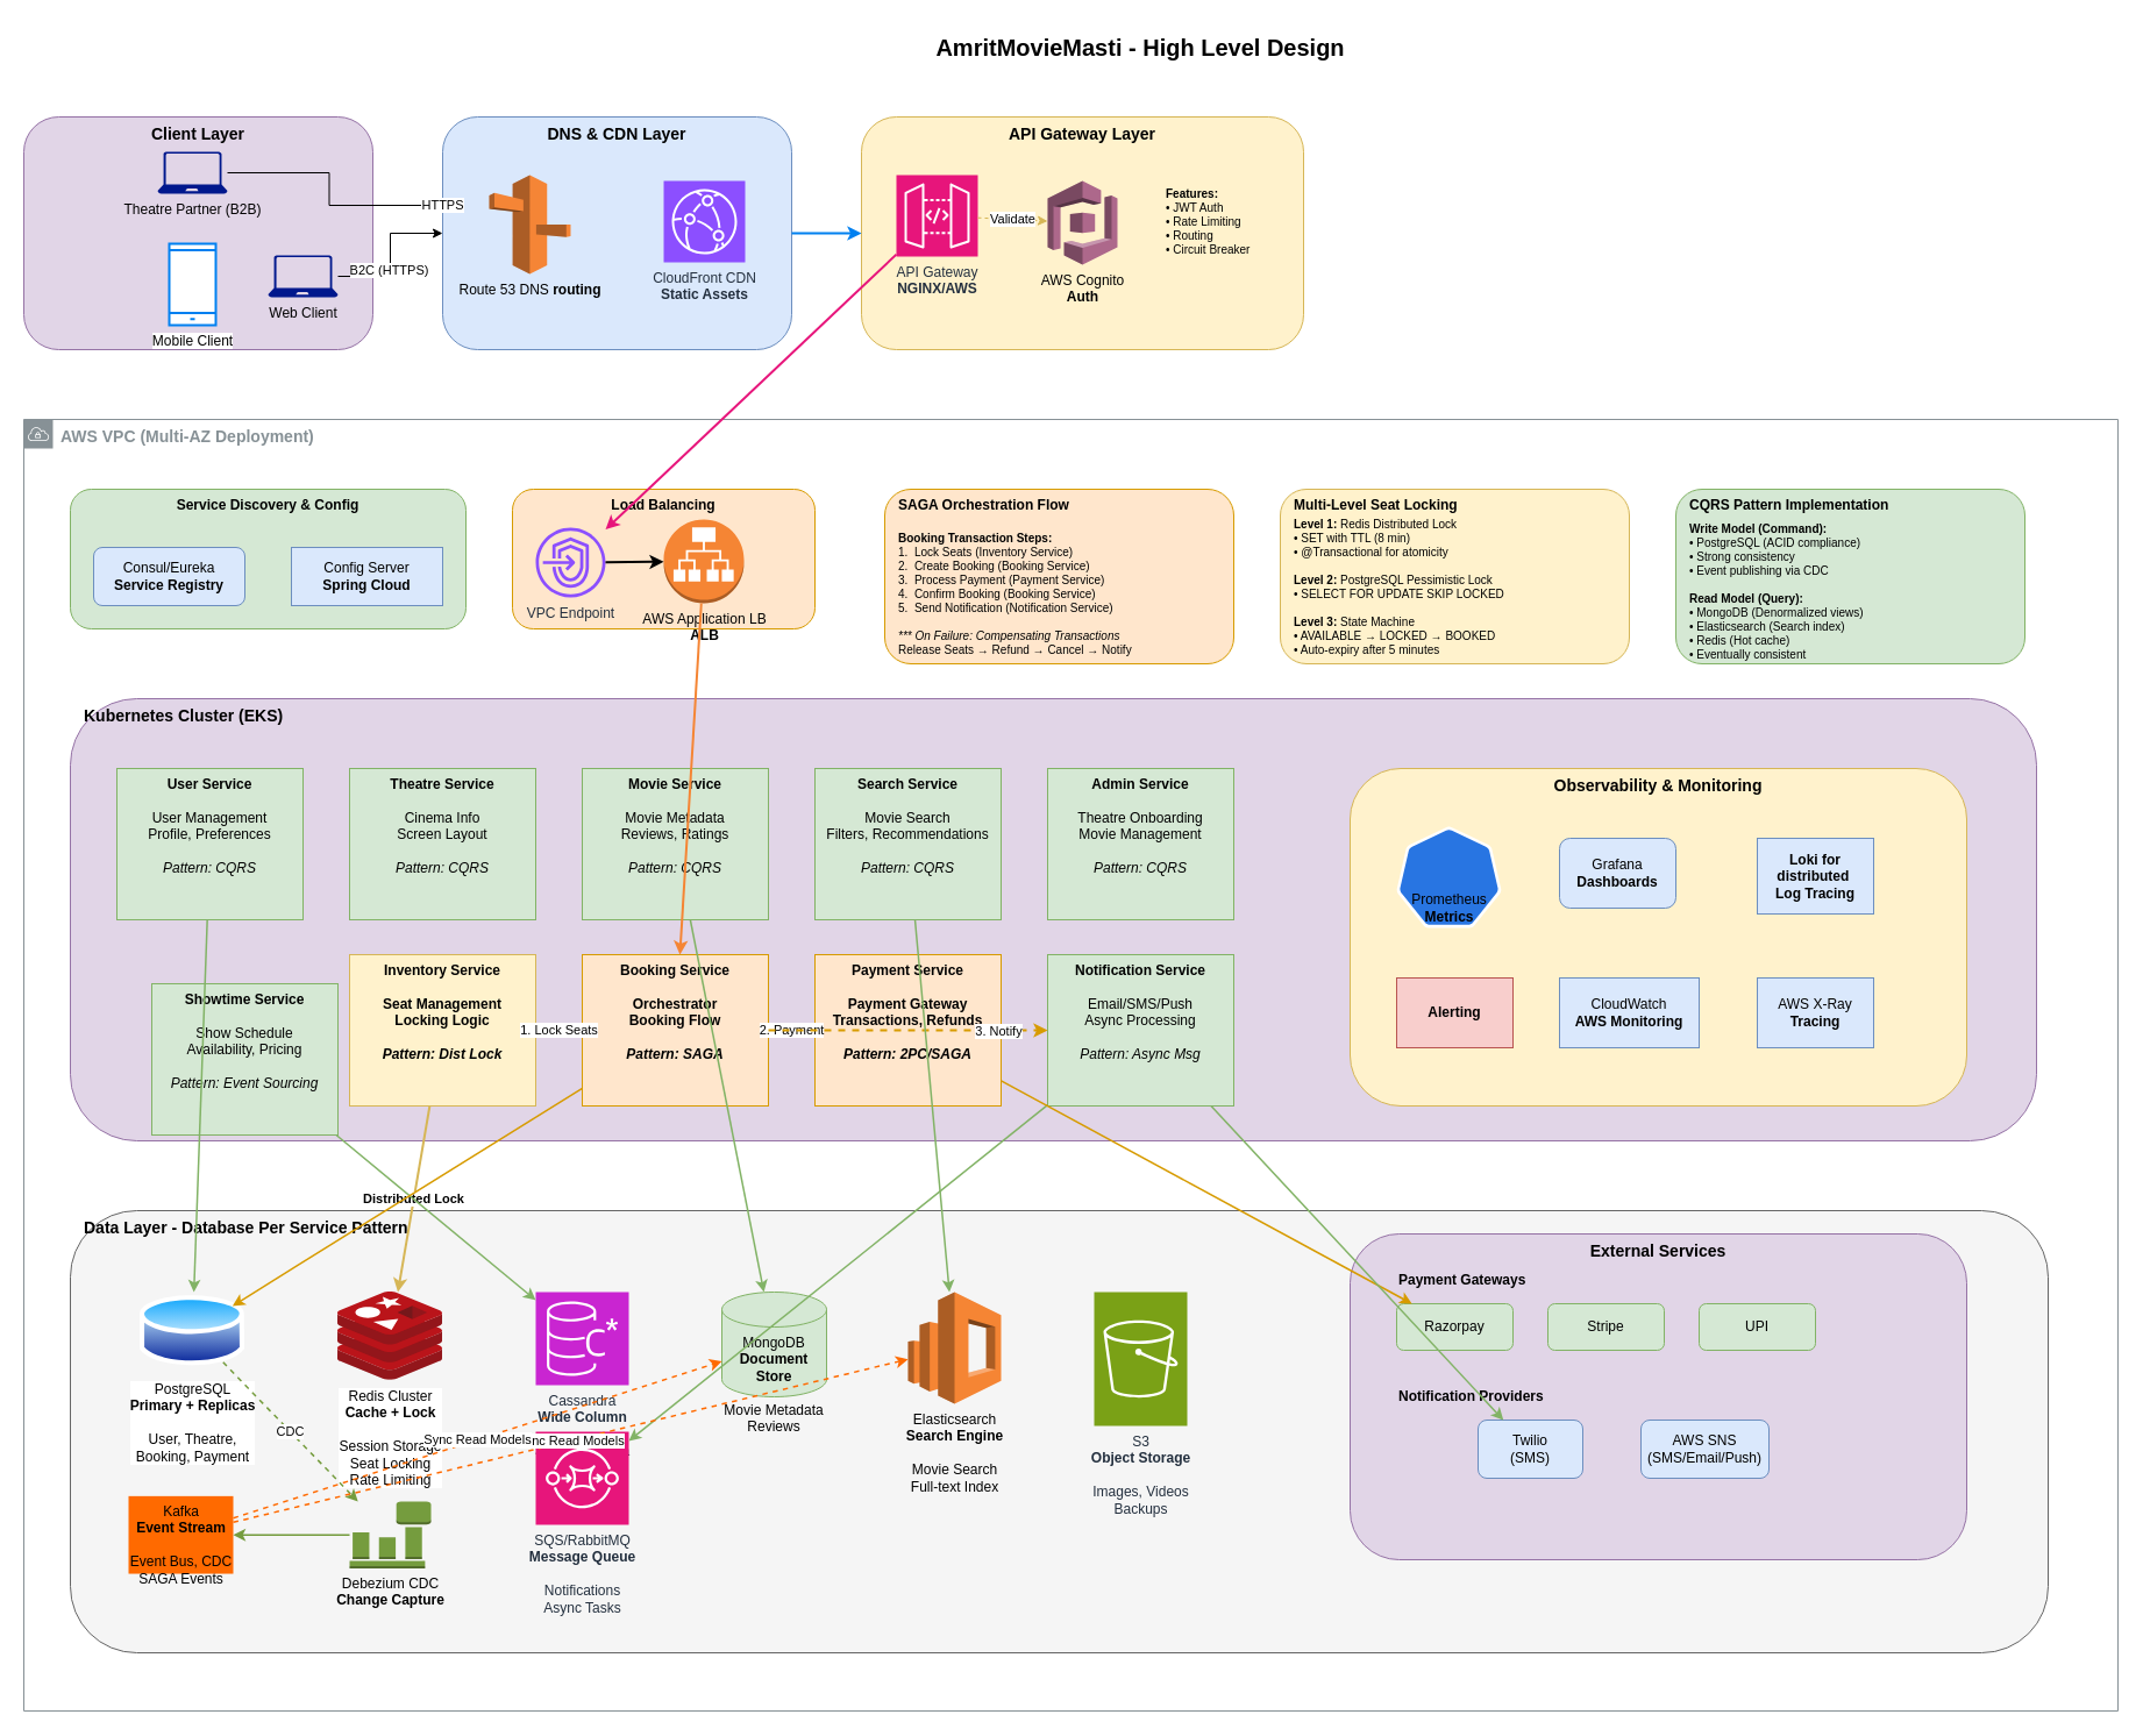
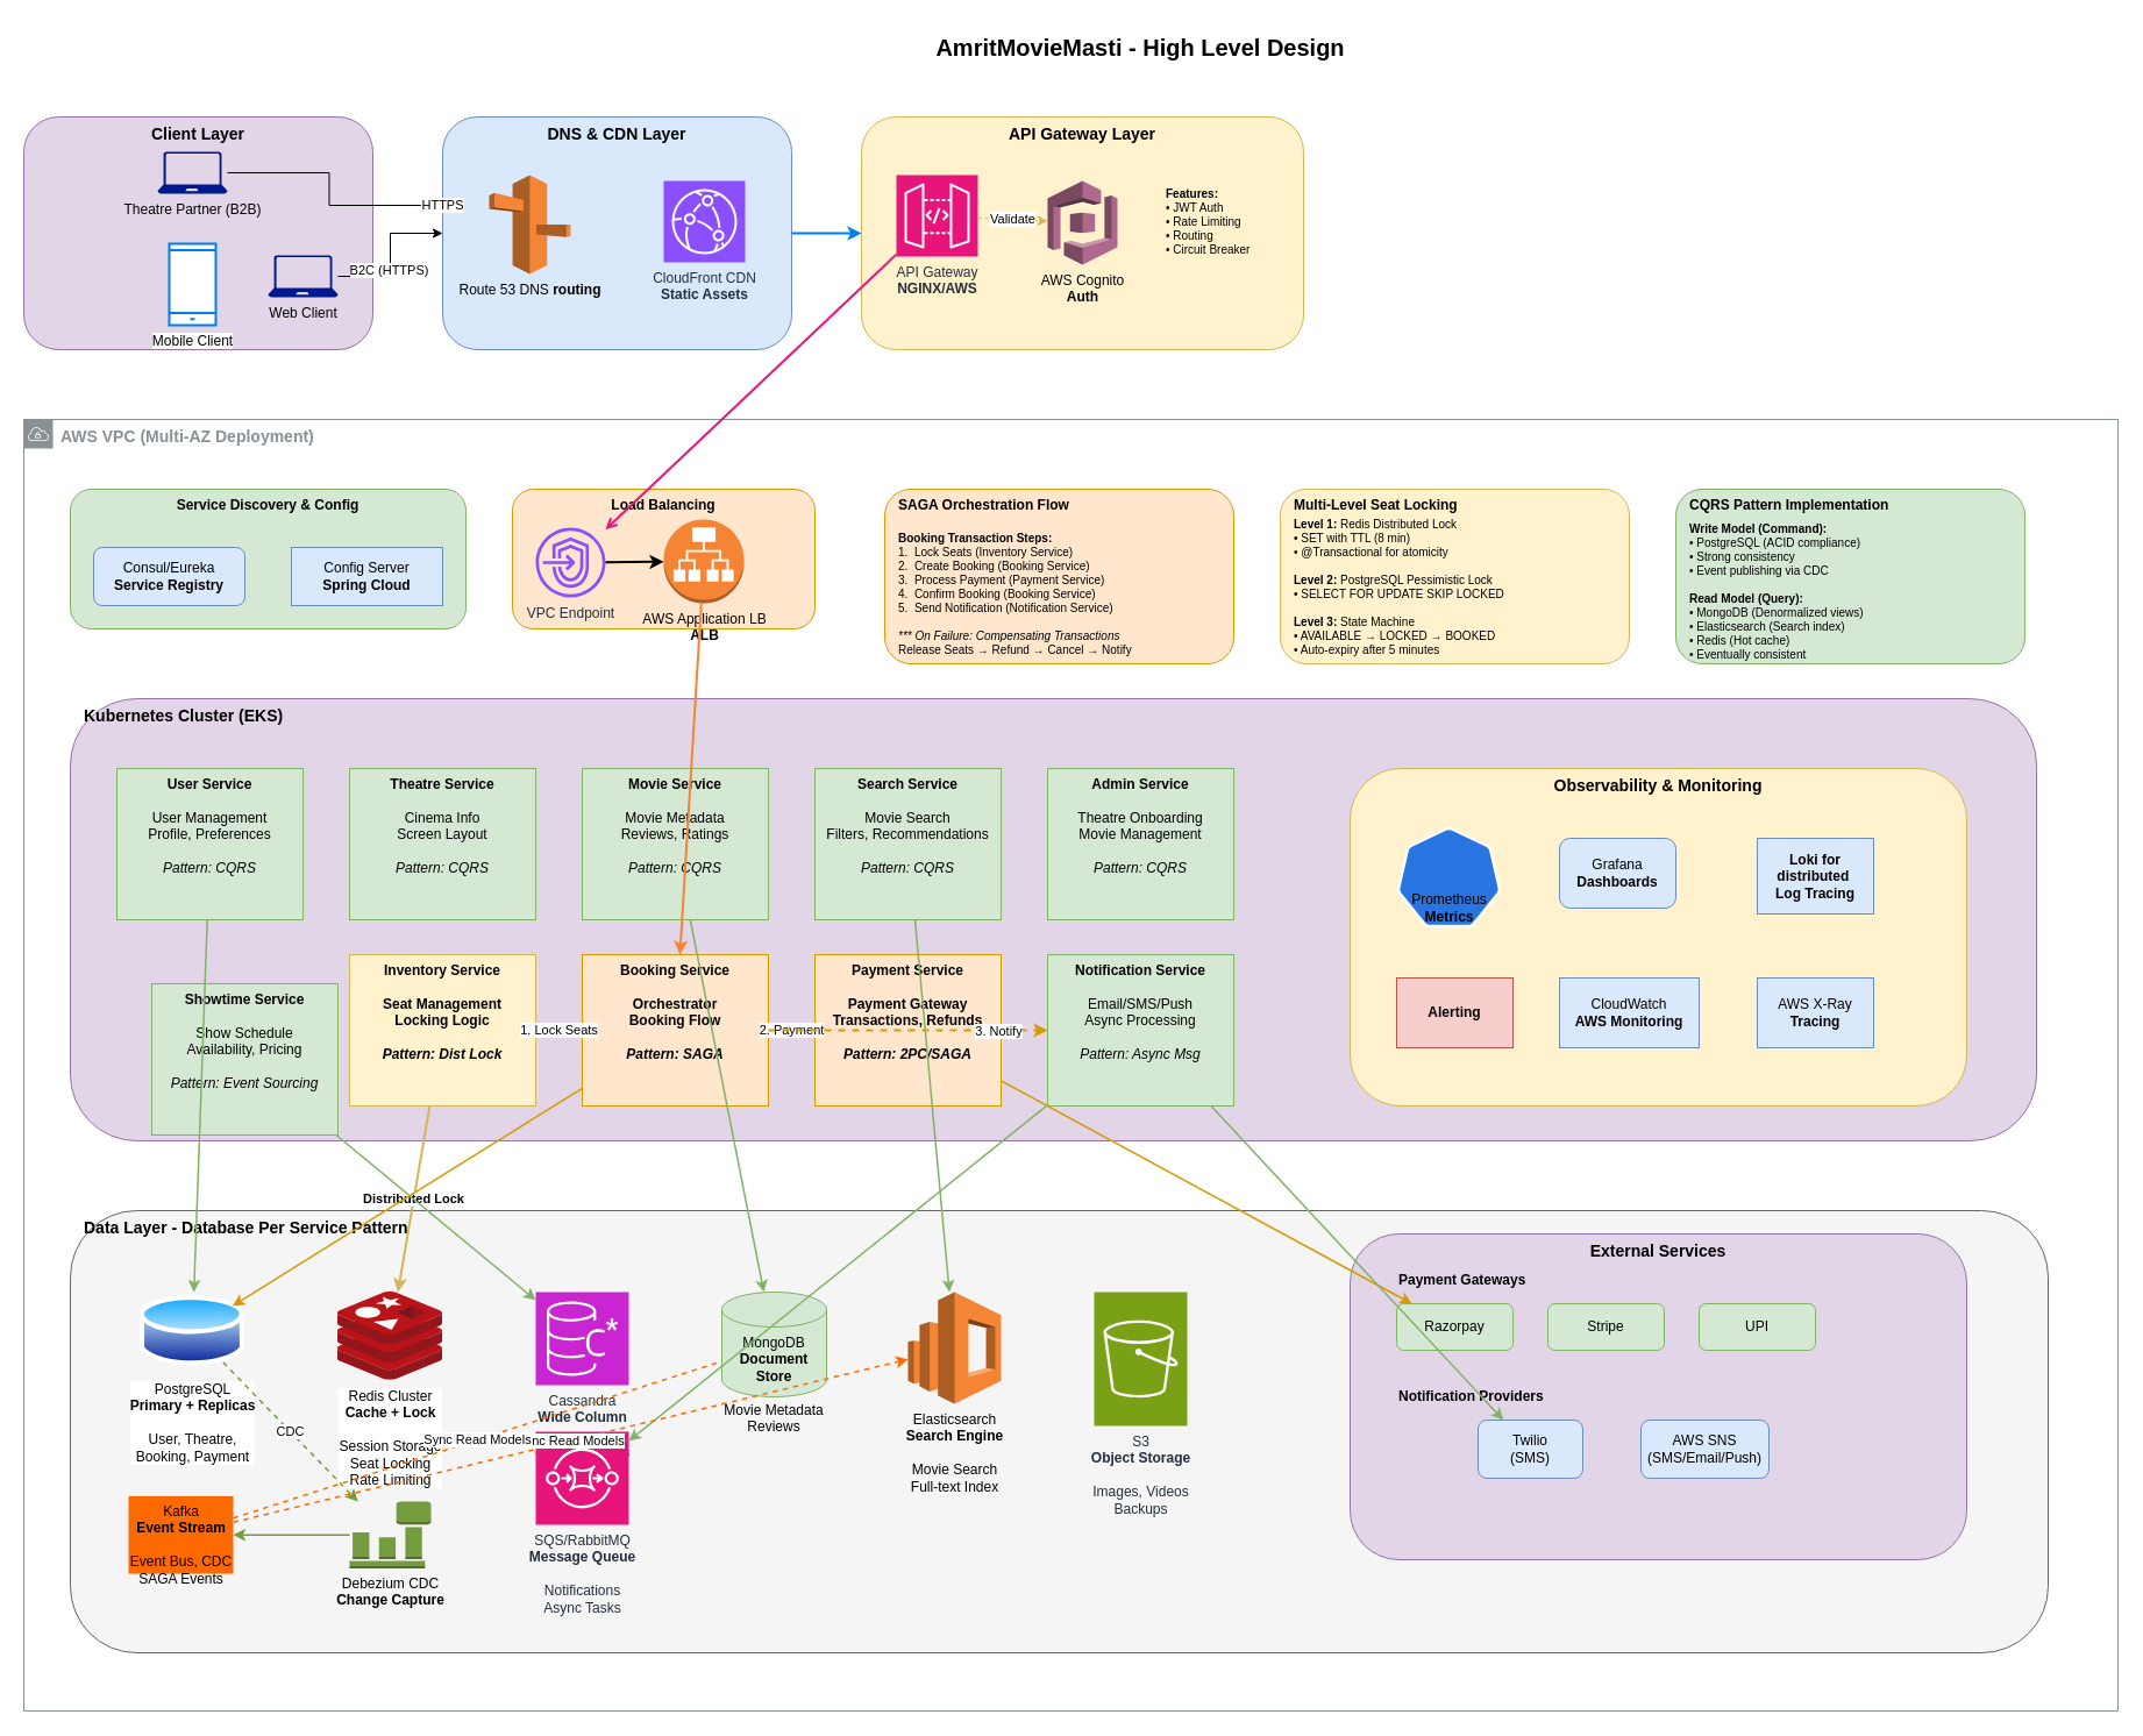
- <mxCell id="27" value="" style="endArrow=classic;html=1;rounded=0;strokeWidth=2;strokeColor=#E7157B;" parent="1" source="15" target="25" edge="1"><mxGeometry width="50" height="50" relative="1" as="geometry"><mxPoint x="680" y="350" as="sourcePoint" /><mxPoint x="730" y="300" as="targetPoint" /></mxGeometry></mxCell>
+ <mxCell id="27" value="" style="endArrow=open;html=1;rounded=0;strokeWidth=2;strokeColor=#E7157B;" parent="1" source="15" target="25" edge="1"><mxGeometry width="50" height="50" relative="1" as="geometry"><mxPoint x="680" y="350" as="sourcePoint" /><mxPoint x="730" y="300" as="targetPoint" /></mxGeometry></mxCell>
- <mxCell id="65" value="Sync Read Models" style="endArrow=classic;html=1;rounded=0;dashed=1;strokeWidth=1.5;strokeColor=#FF6A00;" parent="1" source="52" target="49" edge="1"><mxGeometry width="50" height="50" relative="1" as="geometry"><mxPoint x="380" y="1200" as="sourcePoint" /><mxPoint x="430" y="1150" as="targetPoint" /></mxGeometry></mxCell>
+ <mxCell id="65" value="Sync Read Models" style="endArrow=none;html=1;rounded=0;dashed=1;strokeWidth=1.5;strokeColor=#FF6A00;" parent="1" source="52" target="49" edge="1"><mxGeometry width="50" height="50" relative="1" as="geometry"><mxPoint x="380" y="1200" as="sourcePoint" /><mxPoint x="430" y="1150" as="targetPoint" /></mxGeometry></mxCell>
